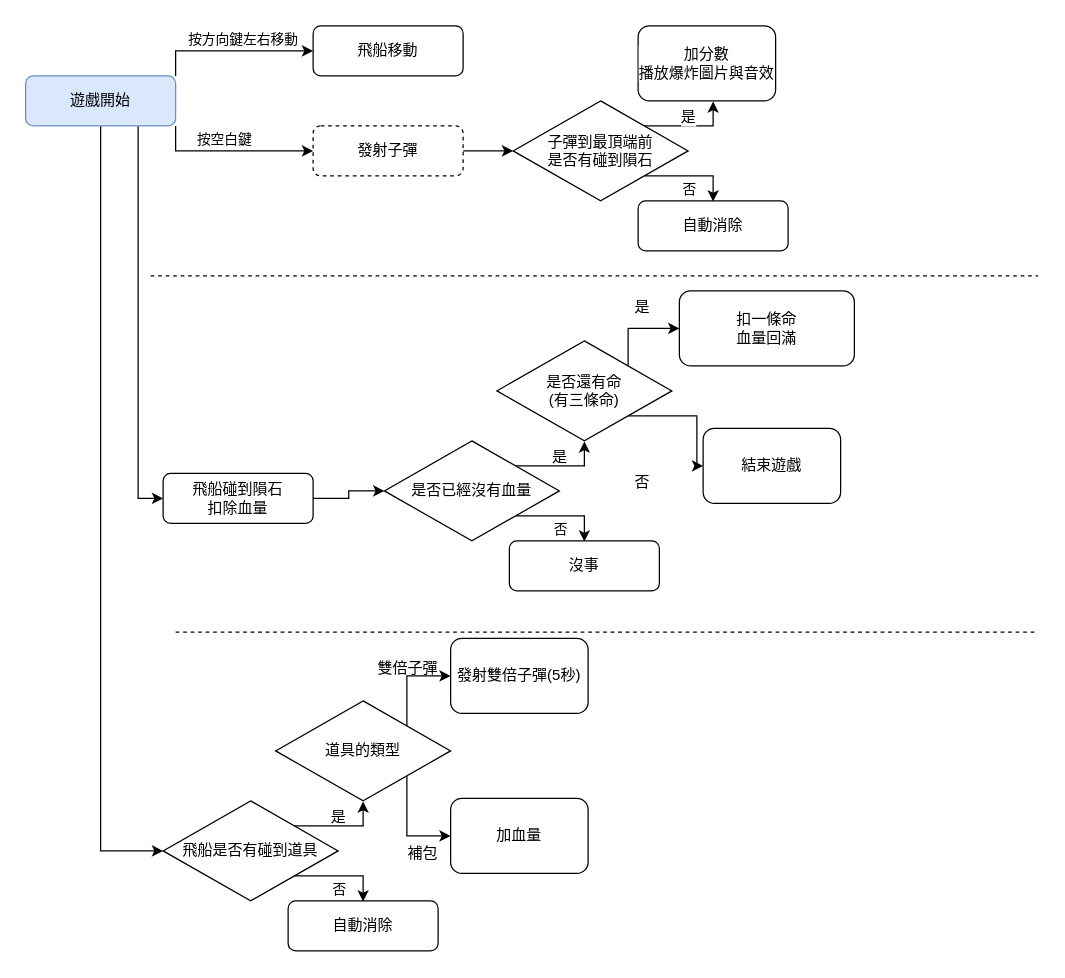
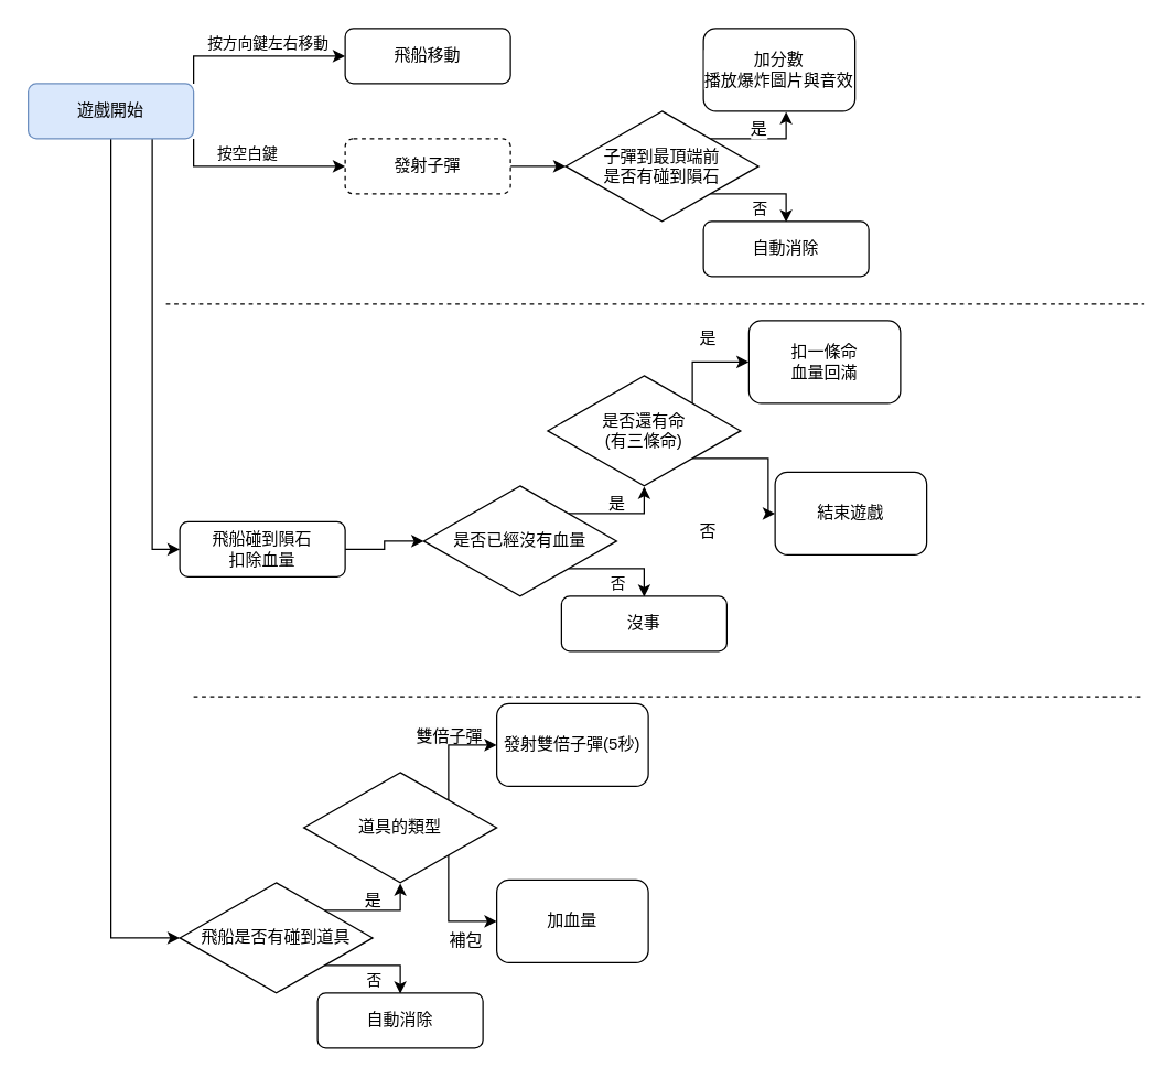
- <mxCell id="41" value="扣一條命&lt;div&gt;血量回滿&lt;/div&gt;" style="rounded=1;whiteSpace=wrap;html=1;fontSize=12;glass=0;strokeWidth=1;shadow=0;" vertex="1" parent="1"><mxGeometry x="543" y="232" width="140" height="60" as="geometry" /></mxCell>
+ <mxCell id="41" value="扣一條命&lt;div&gt;血量回滿&lt;/div&gt;" style="rounded=1;whiteSpace=wrap;html=1;fontSize=12;glass=0;strokeWidth=1;shadow=0;" vertex="1" parent="1"><mxGeometry x="543" y="232" width="110" height="60" as="geometry" /></mxCell>
